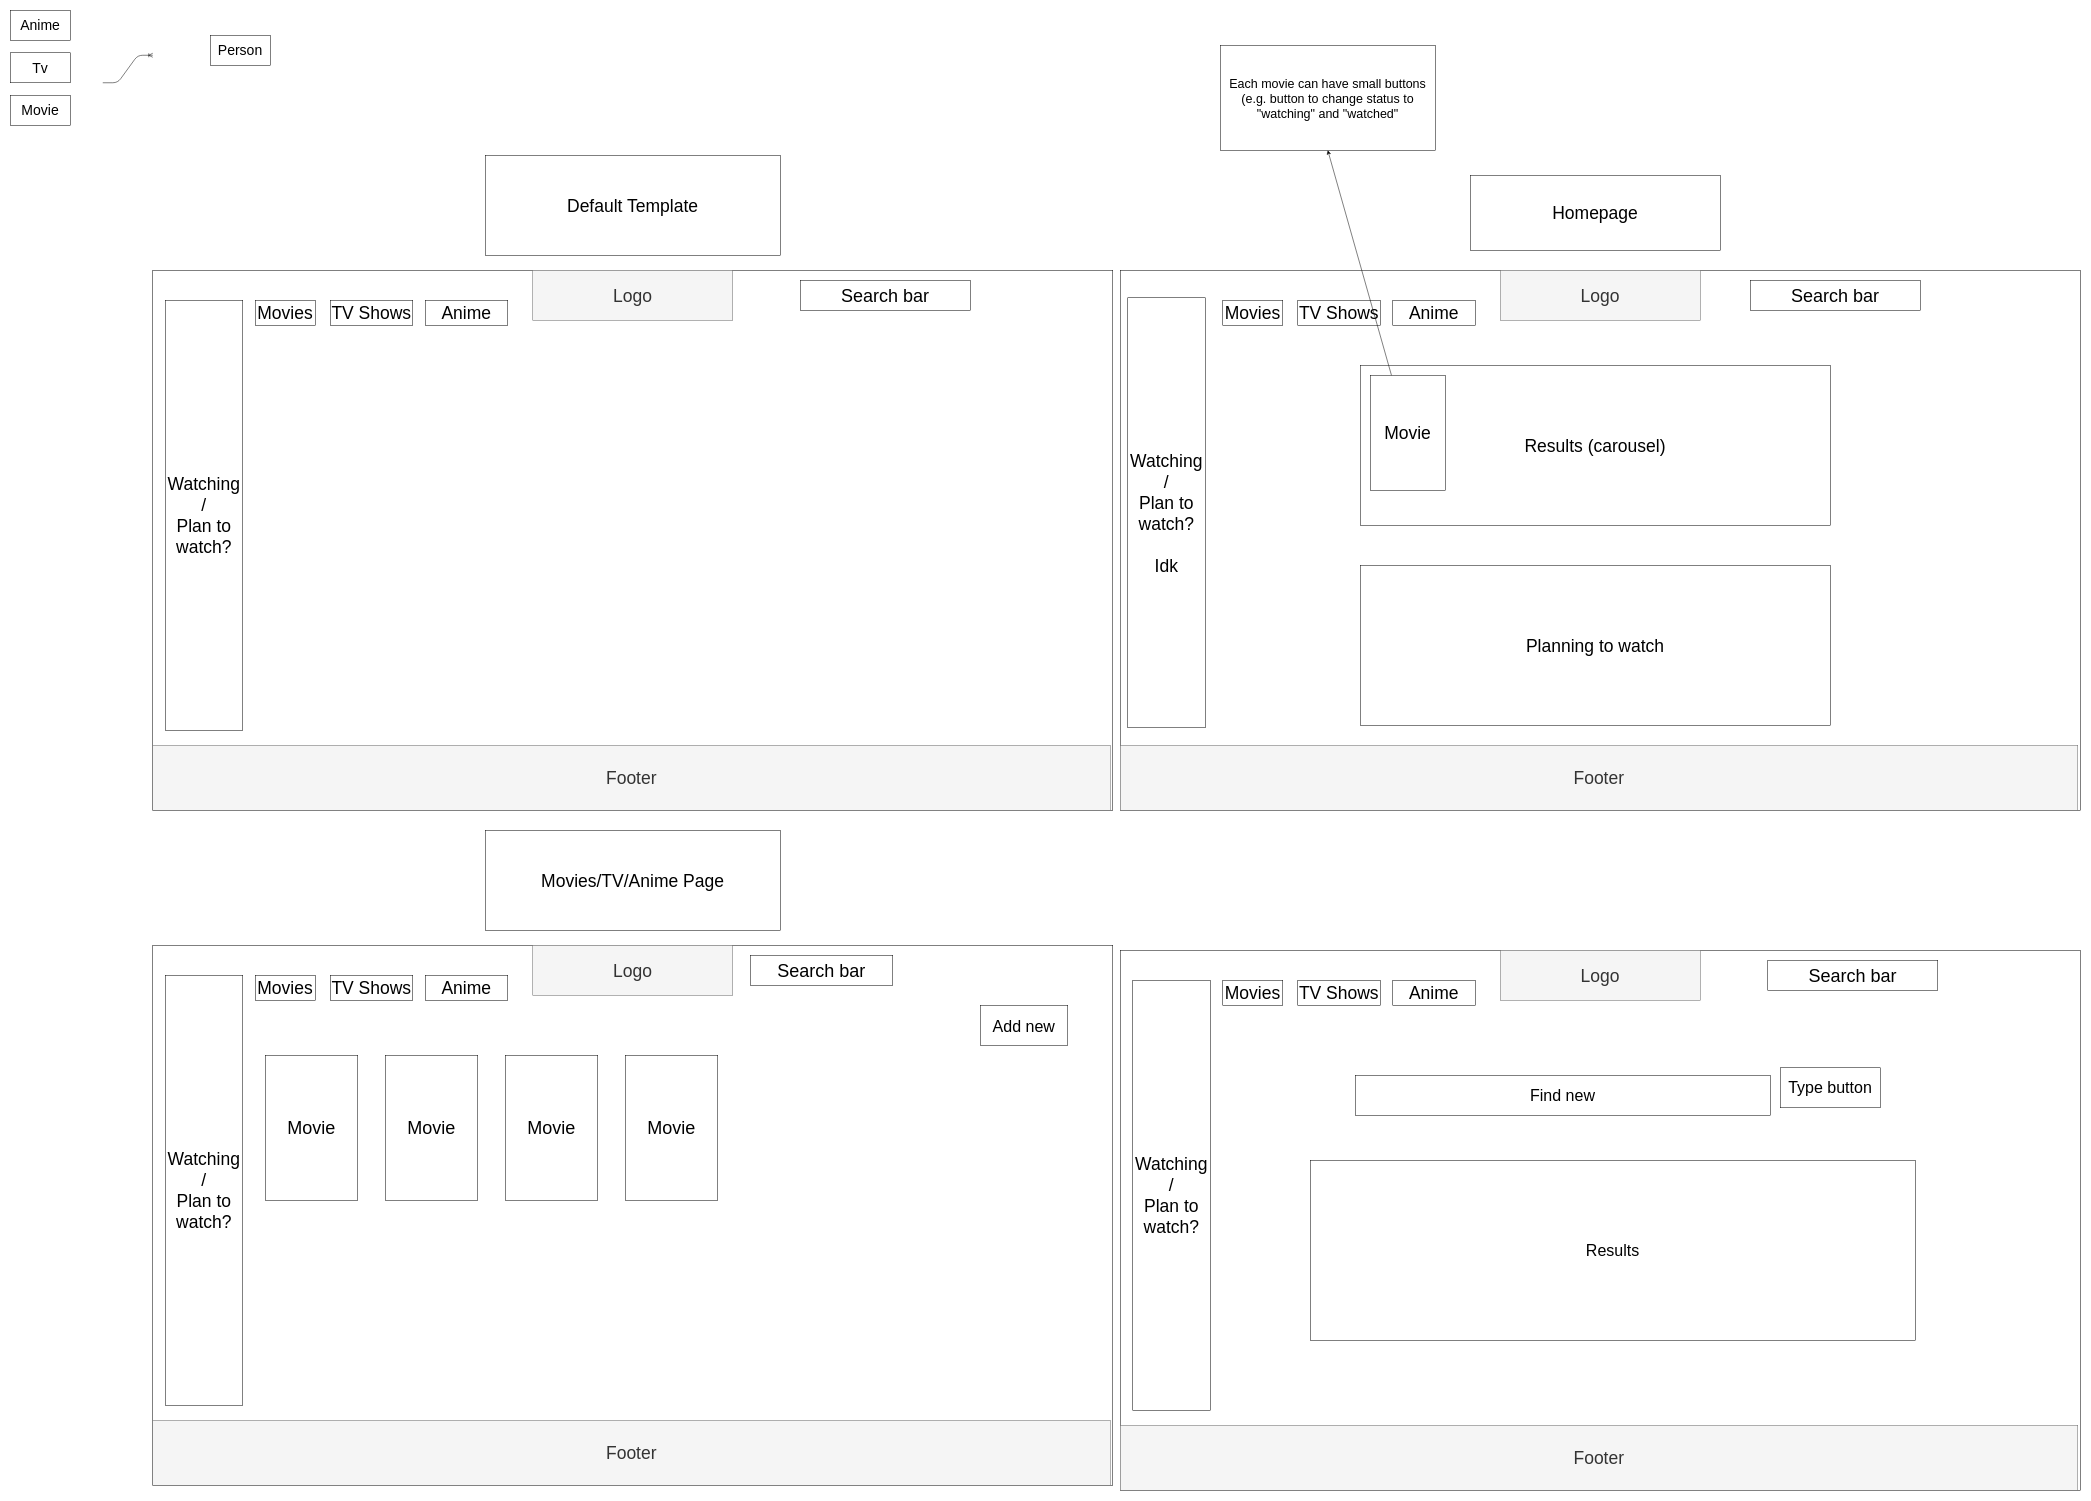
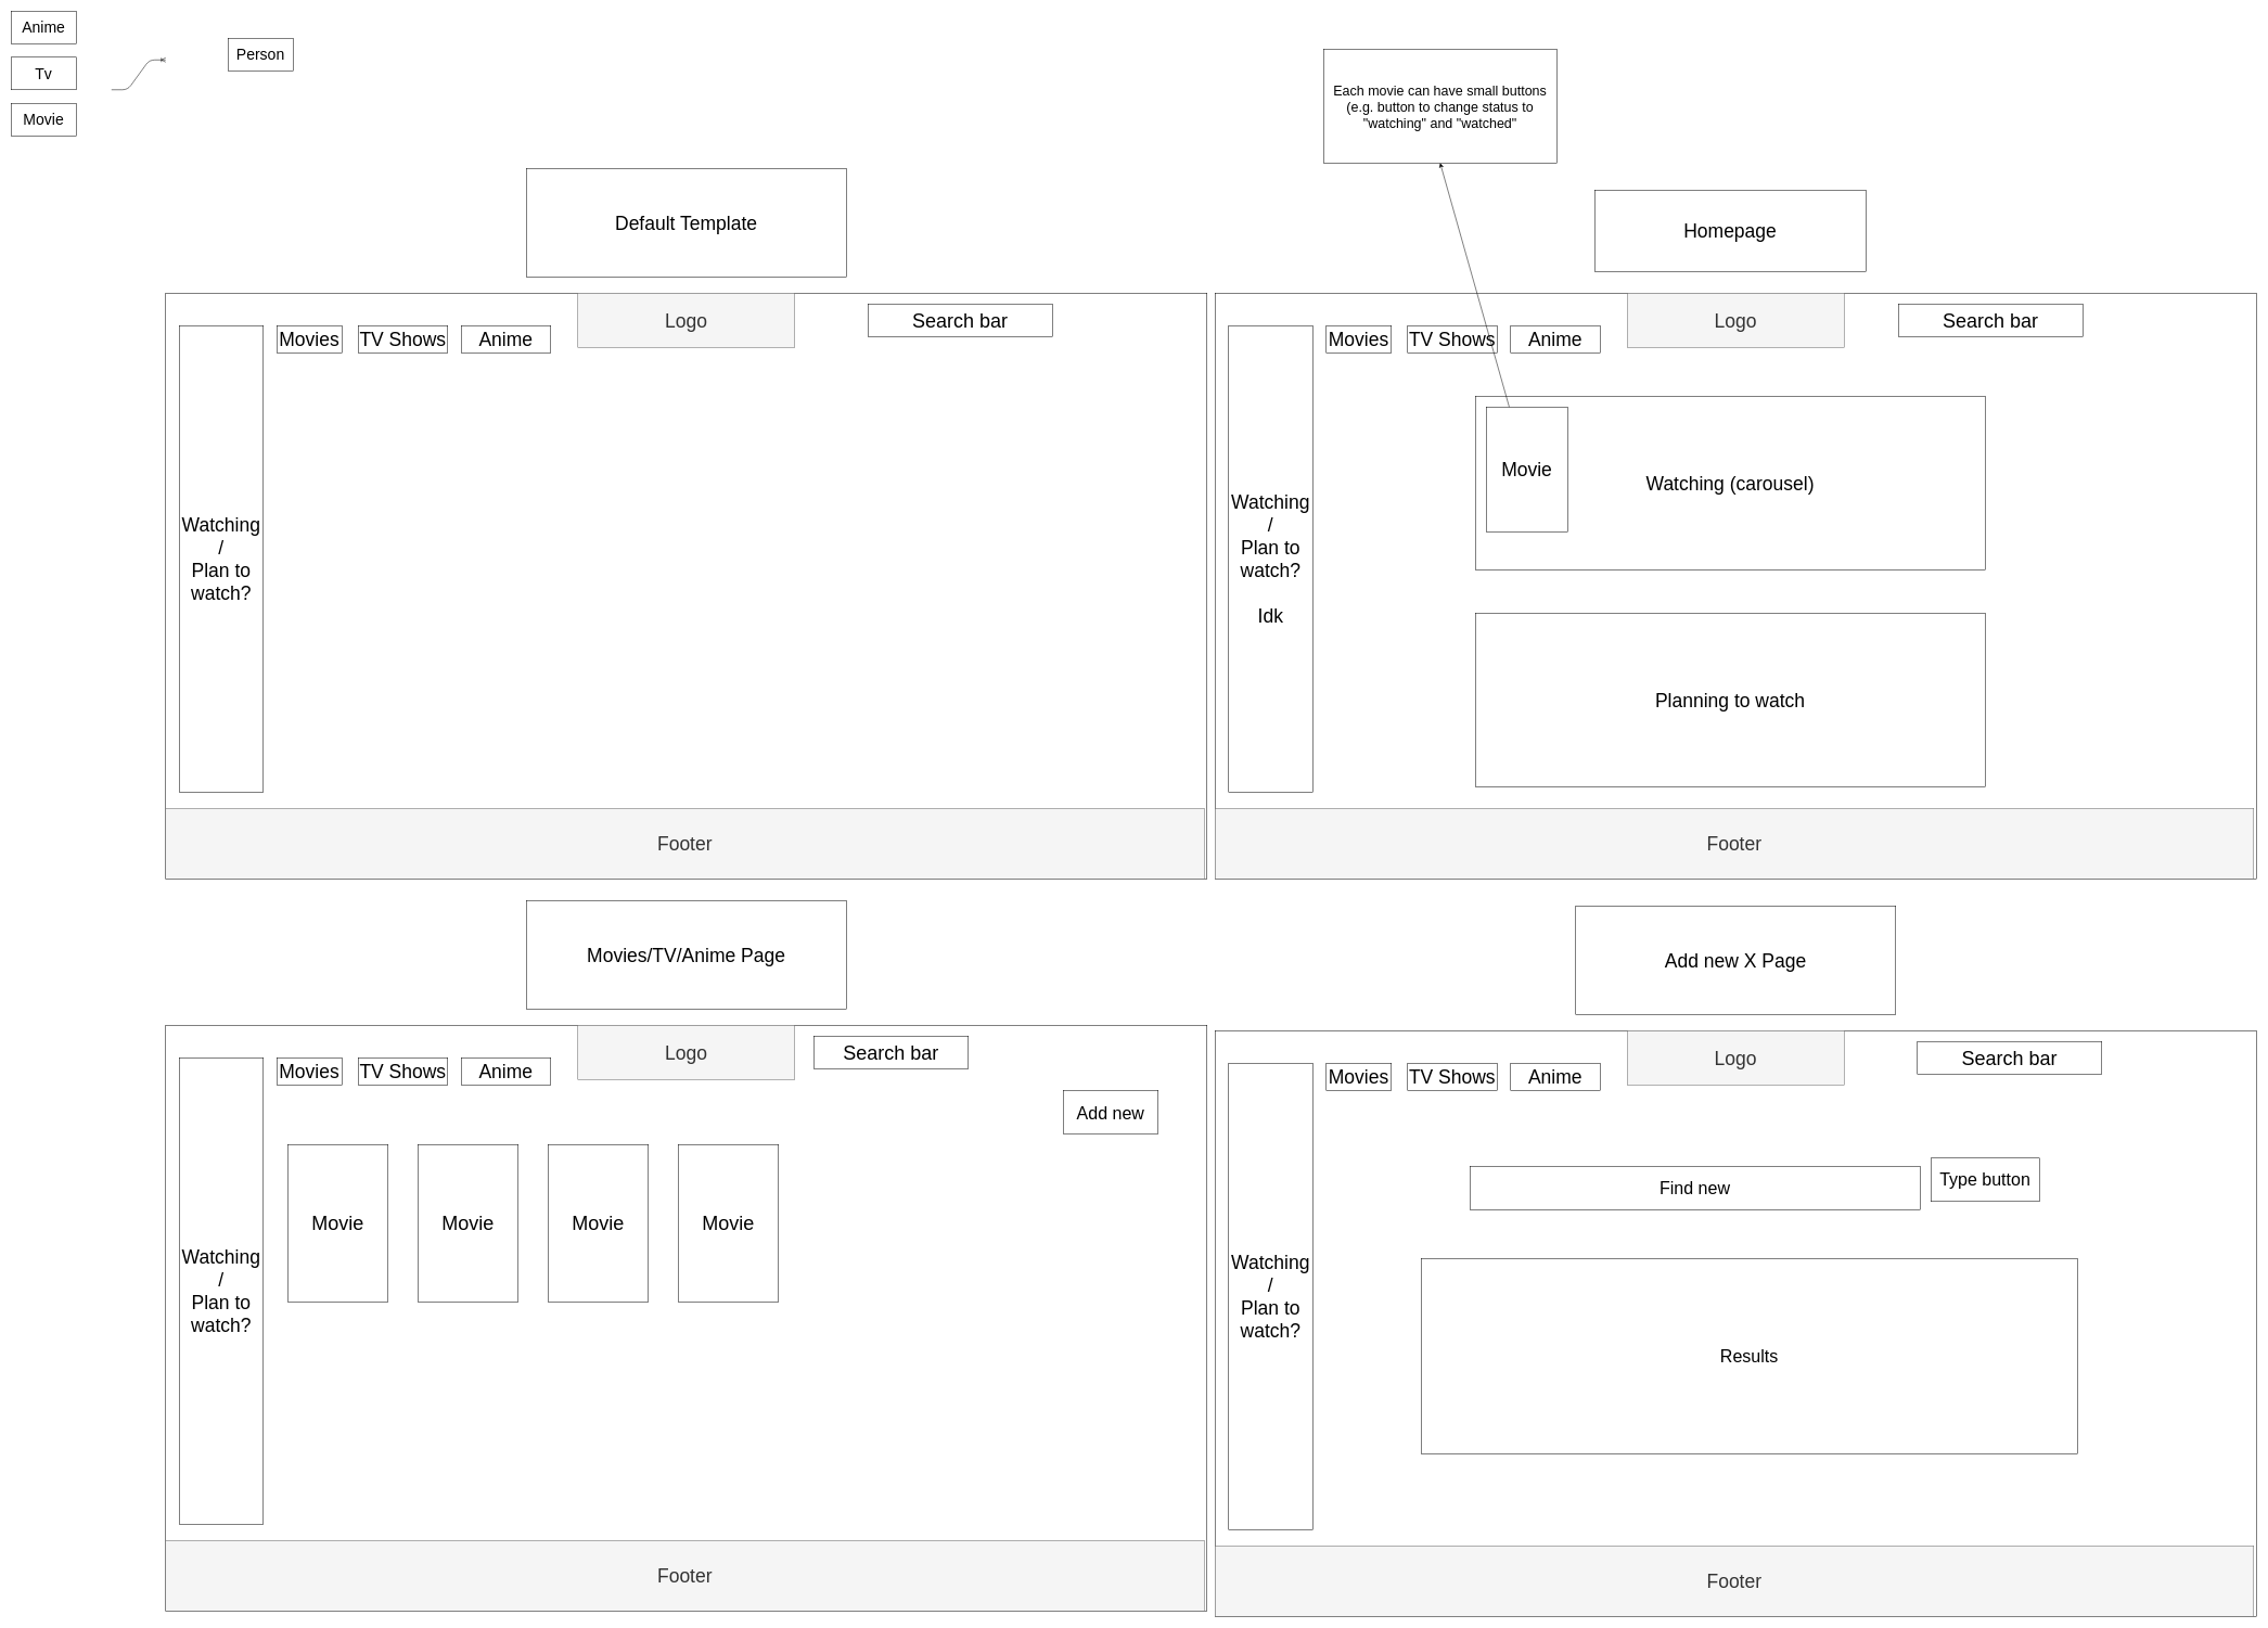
- <mxCell id="11" value="Results (carousel)" style="rounded=0;whiteSpace=wrap;html=1;fontSize=35;" parent="3" vertex="1"><mxGeometry x="480" y="190" width="940" height="320" as="geometry" /></mxCell>
+ <mxCell id="11" value="Watching (carousel)" style="rounded=0;whiteSpace=wrap;html=1;fontSize=35;" parent="3" vertex="1"><mxGeometry x="480" y="190" width="940" height="320" as="geometry" /></mxCell>
- <mxCell id="7" value="Watching /&lt;br&gt;Plan to watch?&lt;br&gt;&lt;br&gt;Idk" style="rounded=0;whiteSpace=wrap;html=1;fontSize=35;" parent="3" vertex="1"><mxGeometry x="15" y="55" width="155" height="860" as="geometry" /></mxCell>
+ <mxCell id="7" value="Watching /&lt;br&gt;Plan to watch?&lt;br&gt;&lt;br&gt;Idk" style="rounded=0;whiteSpace=wrap;html=1;fontSize=35;" parent="3" vertex="1"><mxGeometry x="25" y="60" width="155" height="860" as="geometry" /></mxCell>
+ <mxCell id="57" value="Add new X Page" style="rounded=0;whiteSpace=wrap;html=1;fontSize=35;" parent="44" vertex="1"><mxGeometry x="665" width="590" height="200" as="geometry" /></mxCell>
